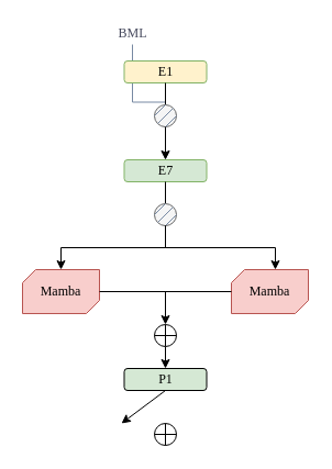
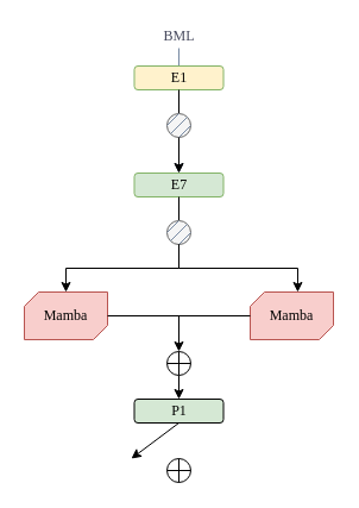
- <mxCell id="3" value="&lt;font&gt;BML&lt;/font&gt;" style="text;html=1;align=center;verticalAlign=middle;resizable=0;points=[];autosize=1;strokeColor=none;fillColor=none;labelBackgroundColor=none;fontColor=#46495D;fontFamily=Times New Roman;spacing=-4;" vertex="1" parent="1"><mxGeometry x="100" y="20" width="40" height="20" as="geometry" /></mxCell>
+ <mxCell id="3" value="&lt;font&gt;BML&lt;/font&gt;" style="text;html=1;align=center;verticalAlign=middle;resizable=0;points=[];autosize=1;strokeColor=none;fillColor=none;labelBackgroundColor=none;fontColor=#46495D;fontFamily=Times New Roman;spacing=-4;" vertex="1" parent="1"><mxGeometry x="130" y="20" width="40" height="20" as="geometry" /></mxCell>
